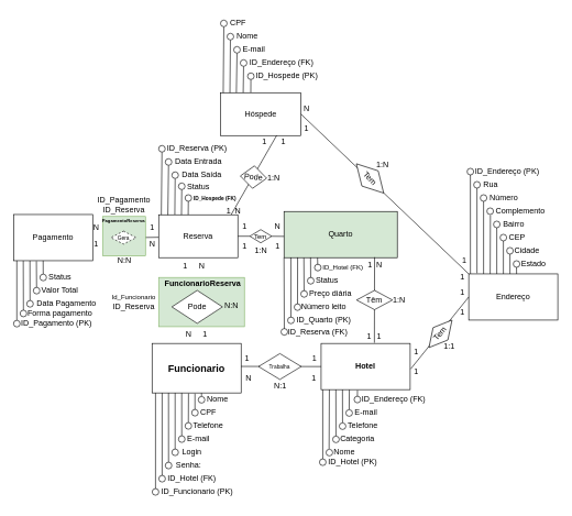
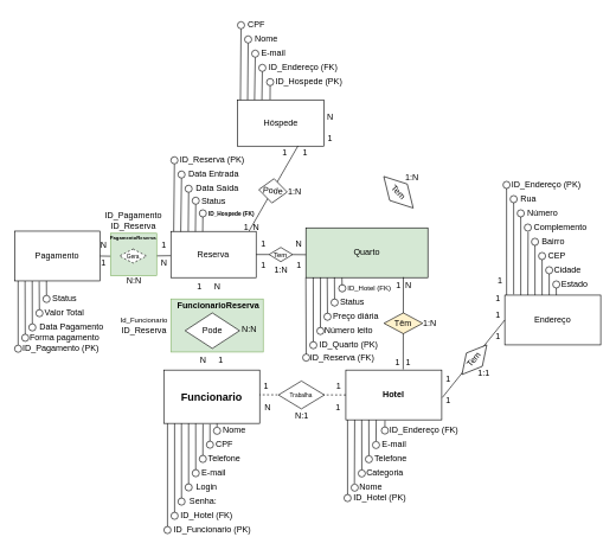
- <mxCell id="134" value="" style="endArrow=none;html=1;rounded=0;entryX=0;entryY=0;entryDx=0;entryDy=0;exitX=1;exitY=0.5;exitDx=0;exitDy=0;" parent="1" source="9" target="48" edge="1"><mxGeometry width="50" height="50" relative="1" as="geometry"><mxPoint x="610" y="150" as="sourcePoint" /><mxPoint x="610" y="280" as="targetPoint" /></mxGeometry></mxCell>
+ <mxCell id="2" value="" style="endArrow=none;html=1;rounded=0;entryX=1;entryY=0.5;entryDx=0;entryDy=0;exitX=0.003;exitY=0.525;exitDx=0;exitDy=0;exitPerimeter=0;" parent="1" source="179" target="11" edge="1"><mxGeometry width="50" height="50" relative="1" as="geometry"><mxPoint x="210" y="359.6" as="sourcePoint" /><mxPoint x="210" y="489.6" as="targetPoint" /></mxGeometry></mxCell>
- <mxCell id="125" value="Têm" style="rhombus;whiteSpace=wrap;html=1;" parent="1" vertex="1"><mxGeometry x="540" y="439.6" width="54.37" height="29.2" as="geometry" /></mxCell>
+ <mxCell id="125" value="Têm" style="rhombus;whiteSpace=wrap;html=1;fillColor=#fff2cc;" parent="1" vertex="1"><mxGeometry x="540" y="439.6" width="54.37" height="29.2" as="geometry" /></mxCell>
- <mxCell id="126" value="" style="endArrow=none;html=1;rounded=0;entryX=0.999;entryY=0.464;entryDx=0;entryDy=0;entryPerimeter=0;exitX=0;exitY=0.5;exitDx=0;exitDy=0;" parent="1" source="7" target="6" edge="1"><mxGeometry width="50" height="50" relative="1" as="geometry"><mxPoint x="390" y="660" as="sourcePoint" /><mxPoint x="390" y="535" as="targetPoint" /></mxGeometry></mxCell>
+ <mxCell id="126" value="" style="endArrow=none;html=1;rounded=0;entryX=0.999;entryY=0.464;entryDx=0;entryDy=0;entryPerimeter=0;exitX=0;exitY=0.5;exitDx=0;exitDy=0;dashed=1;" parent="1" source="7" target="6" edge="1"><mxGeometry width="50" height="50" relative="1" as="geometry"><mxPoint x="390" y="660" as="sourcePoint" /><mxPoint x="390" y="535" as="targetPoint" /></mxGeometry></mxCell>
